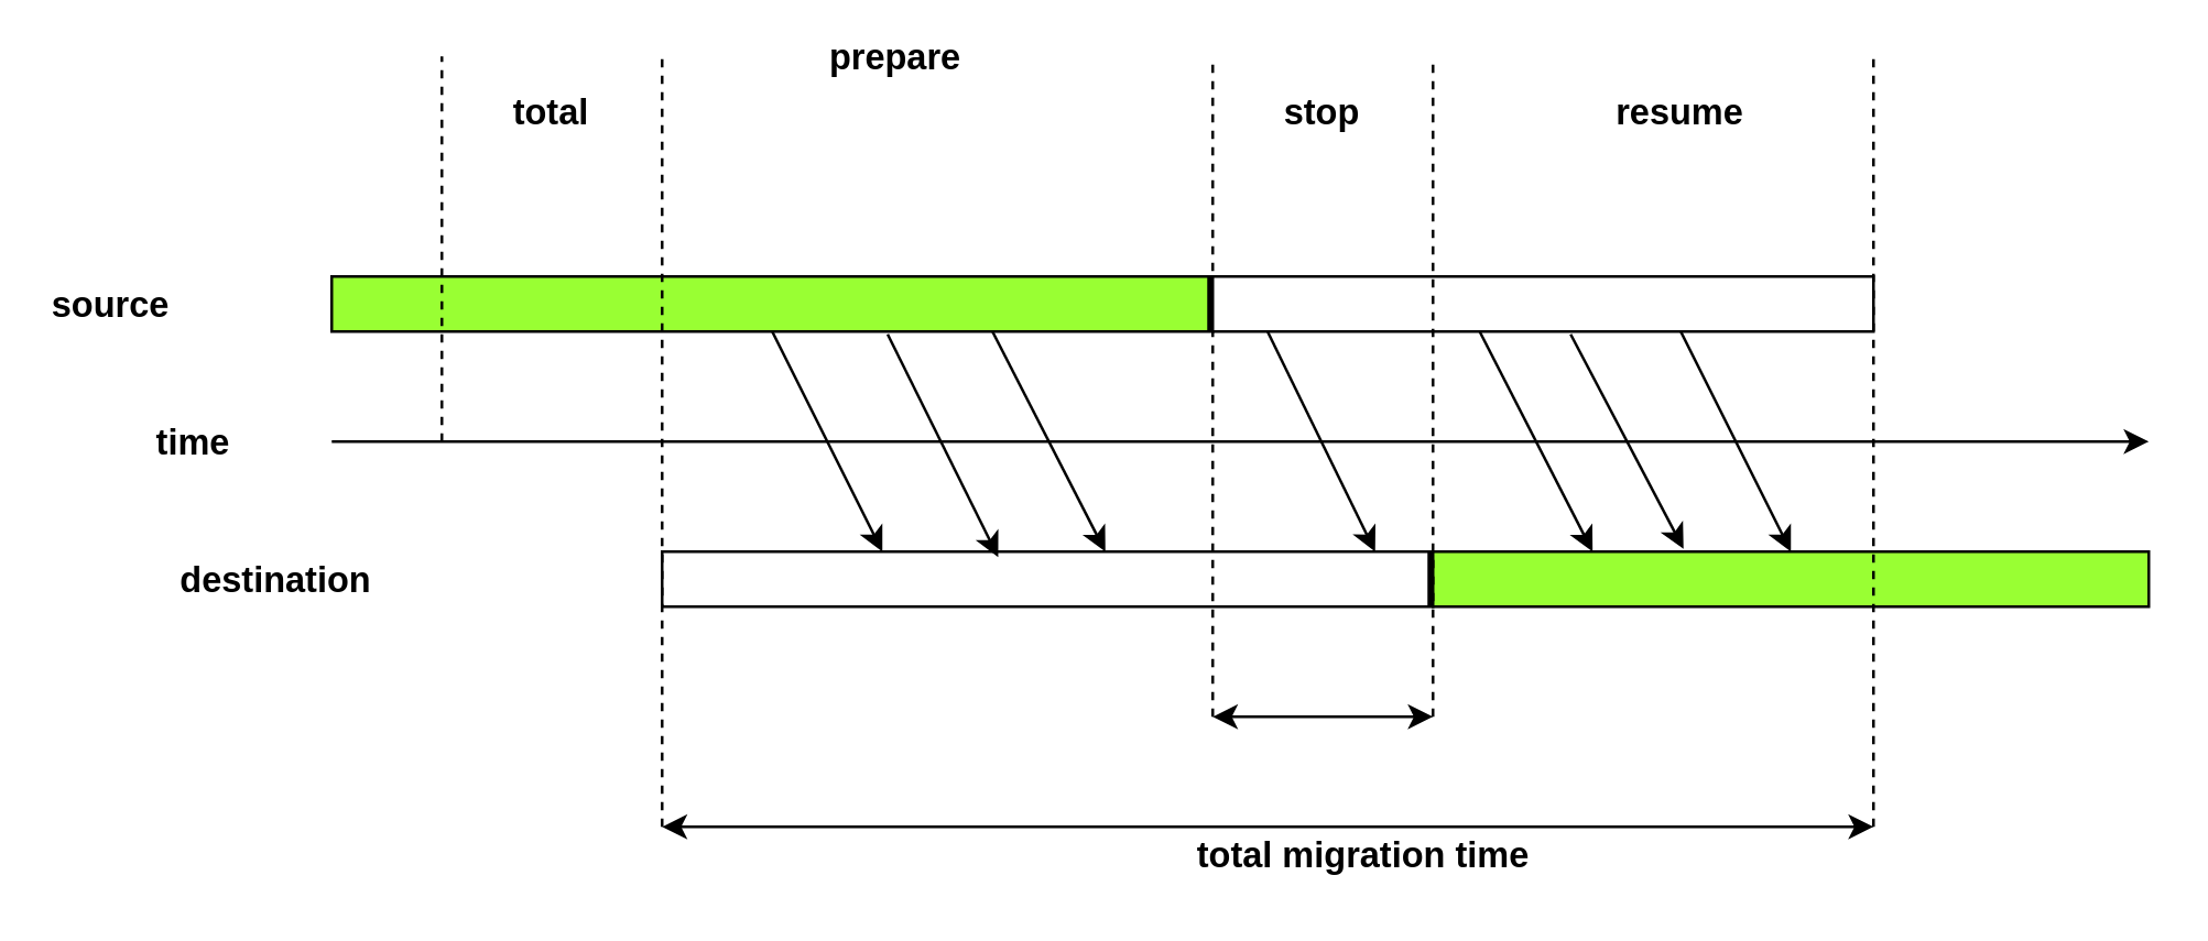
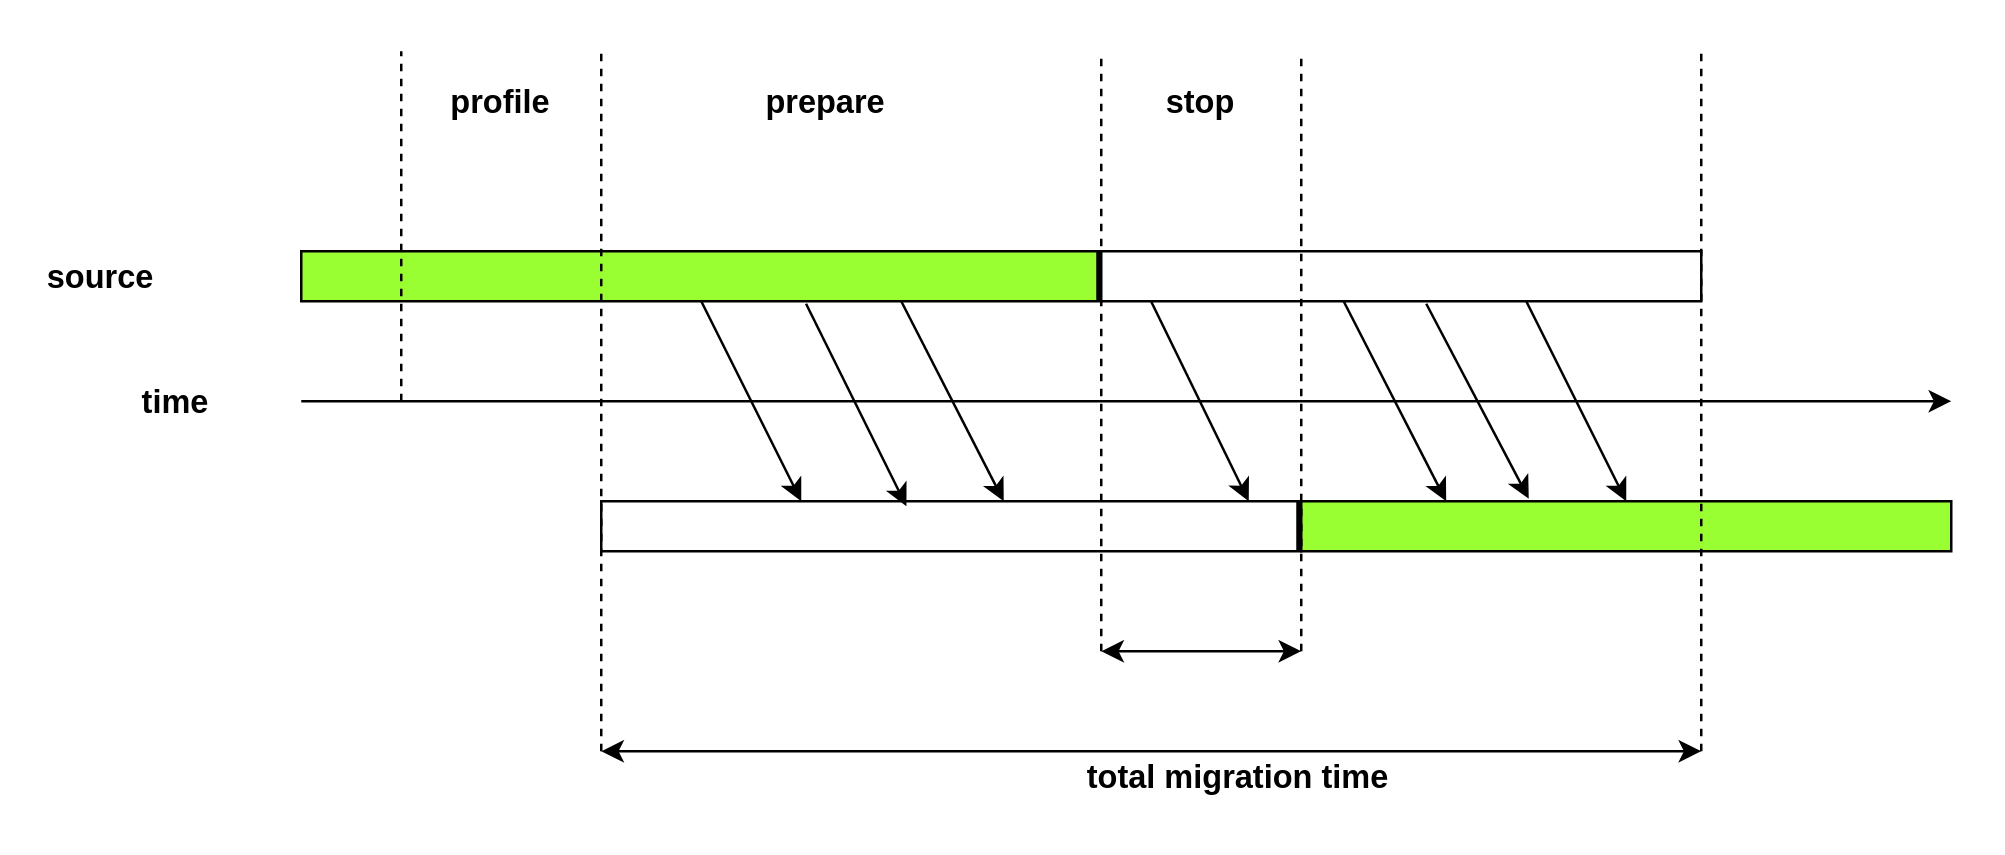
- <mxCell id="22" value="prepare" style="text;html=1;strokeColor=none;fillColor=none;align=center;verticalAlign=middle;whiteSpace=wrap;rounded=0;fontSize=13;fontStyle=1" vertex="1" parent="1"><mxGeometry x="305" y="10" width="40" height="20" as="geometry" /></mxCell>
+ <mxCell id="22" value="prepare" style="text;html=1;strokeColor=none;fillColor=none;align=center;verticalAlign=middle;whiteSpace=wrap;rounded=0;fontSize=13;fontStyle=1" vertex="1" parent="1"><mxGeometry x="310" y="30" width="40" height="20" as="geometry" /></mxCell>
- <mxCell id="21" value="total" style="text;html=1;strokeColor=none;fillColor=none;align=center;verticalAlign=middle;whiteSpace=wrap;rounded=0;fontSize=13;fontStyle=1" vertex="1" parent="1"><mxGeometry x="180" y="30" width="40" height="20" as="geometry" /></mxCell>
+ <mxCell id="21" value="profile" style="text;html=1;strokeColor=none;fillColor=none;align=center;verticalAlign=middle;whiteSpace=wrap;rounded=0;fontSize=13;fontStyle=1" vertex="1" parent="1"><mxGeometry x="180" y="30" width="40" height="20" as="geometry" /></mxCell>
- <mxCell id="24" value="resume" style="text;html=1;strokeColor=none;fillColor=none;align=center;verticalAlign=middle;whiteSpace=wrap;rounded=0;fontSize=13;fontStyle=1" vertex="1" parent="1"><mxGeometry x="590" y="30" width="40" height="20" as="geometry" /></mxCell>
- <mxCell id="28" value="&lt;b&gt;destination&lt;/b&gt;" style="text;html=1;strokeColor=none;fillColor=none;align=center;verticalAlign=middle;whiteSpace=wrap;rounded=0;fontSize=13;" vertex="1" parent="1"><mxGeometry x="30" y="200" width="140" height="20" as="geometry" /></mxCell>
